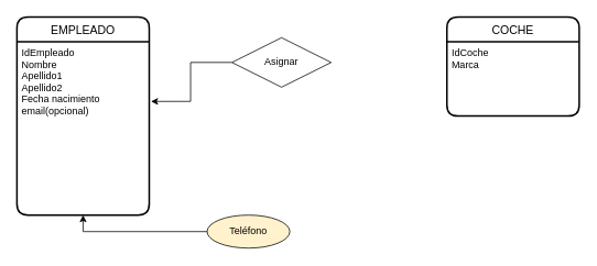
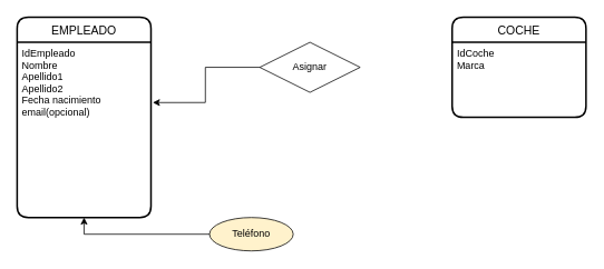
- <mxCell id="7" value="Asignar" style="shape=rhombus;perimeter=rhombusPerimeter;whiteSpace=wrap;html=1;align=center;" parent="1" vertex="1"><mxGeometry x="280" y="45" width="120" height="60" as="geometry" /></mxCell>
+ <mxCell id="7" value="Asignar" style="shape=rhombus;perimeter=rhombusPerimeter;whiteSpace=wrap;html=1;align=center;" parent="1" vertex="1"><mxGeometry x="310" y="50" width="120" height="60" as="geometry" /></mxCell>
